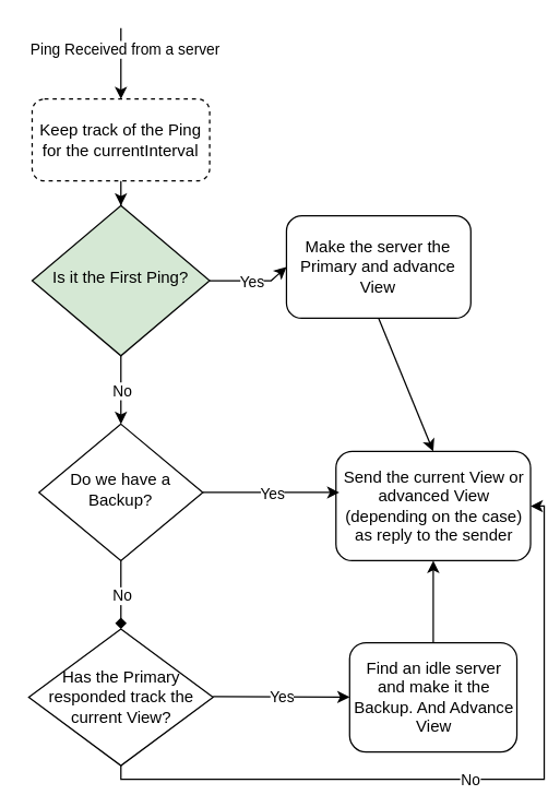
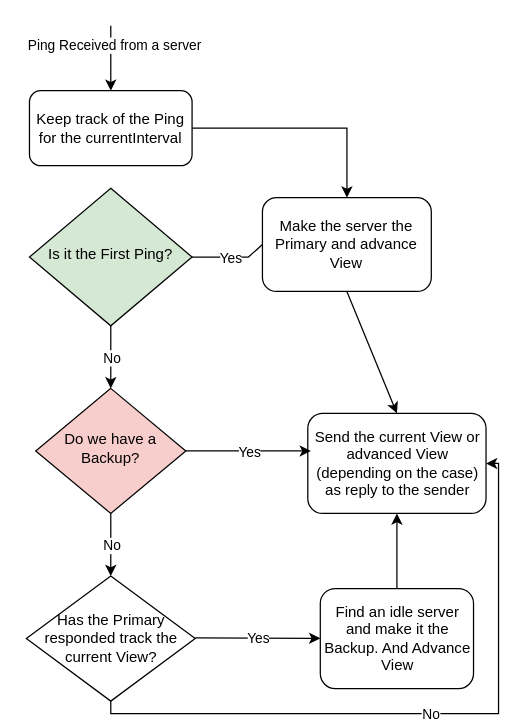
- <mxCell id="3" value="Keep track of the Ping for the currentInterval" style="rounded=1;whiteSpace=wrap;html=1;fontSize=12;glass=0;strokeWidth=1;shadow=0;dashed=1;" parent="1" vertex="1"><mxGeometry x="23" y="72" width="130" height="60" as="geometry" /></mxCell>
+ <mxCell id="3" value="Keep track of the Ping for the currentInterval" style="rounded=1;whiteSpace=wrap;html=1;fontSize=12;glass=0;strokeWidth=1;shadow=0;" parent="1" vertex="1"><mxGeometry x="23" y="72" width="130" height="60" as="geometry" /></mxCell>
- <mxCell id="2" value="" style="edgeStyle=orthogonalEdgeStyle;rounded=0;orthogonalLoop=1;jettySize=auto;html=1;" edge="1" parent="1" source="3" target="4"><mxGeometry relative="1" as="geometry" /></mxCell>
+ <mxCell id="2" value="" style="edgeStyle=orthogonalEdgeStyle;rounded=0;orthogonalLoop=1;jettySize=auto;html=1;" edge="1" parent="1" source="3" target="9"><mxGeometry relative="1" as="geometry" /></mxCell>
- <mxCell id="10" value="" style="endArrow=classic;html=1;rounded=0;exitX=1;exitY=0.5;exitDx=0;exitDy=0;entryX=0;entryY=0.5;entryDx=0;entryDy=0;" edge="1" parent="1" source="4" target="9"><mxGeometry relative="1" as="geometry"><mxPoint x="228" y="380" as="sourcePoint" /><mxPoint x="328" y="380" as="targetPoint" /><Array as="points"><mxPoint x="198" y="205" /></Array></mxGeometry></mxCell>
+ <mxCell id="10" value="" style="endArrow=none;html=1;rounded=0;exitX=1;exitY=0.5;exitDx=0;exitDy=0;entryX=0;entryY=0.5;entryDx=0;entryDy=0;" edge="1" parent="1" source="4" target="9"><mxGeometry relative="1" as="geometry"><mxPoint x="228" y="380" as="sourcePoint" /><mxPoint x="328" y="380" as="targetPoint" /><Array as="points"><mxPoint x="198" y="205" /></Array></mxGeometry></mxCell>
- <mxCell id="5" value="Do we have a Backup?" style="rhombus;whiteSpace=wrap;html=1;shadow=0;fontFamily=Helvetica;fontSize=12;align=center;strokeWidth=1;spacing=6;spacingTop=-4;" parent="1" vertex="1"><mxGeometry x="28" y="310" width="120" height="100" as="geometry" /></mxCell>
+ <mxCell id="5" value="Do we have a Backup?" style="rhombus;whiteSpace=wrap;html=1;shadow=0;fontFamily=Helvetica;fontSize=12;align=center;strokeWidth=1;spacing=6;spacingTop=-4;fillColor=#f8cecc;" parent="1" vertex="1"><mxGeometry x="28" y="310" width="120" height="100" as="geometry" /></mxCell>
- <mxCell id="18" value="" style="endArrow=diamond;html=1;rounded=0;exitX=0.5;exitY=1;exitDx=0;exitDy=0;entryX=0.5;entryY=0;entryDx=0;entryDy=0;" edge="1" parent="1" source="5" target="17"><mxGeometry relative="1" as="geometry"><mxPoint x="228" y="360" as="sourcePoint" /><mxPoint x="328" y="360" as="targetPoint" /></mxGeometry></mxCell>
+ <mxCell id="18" value="" style="endArrow=classic;html=1;rounded=0;exitX=0.5;exitY=1;exitDx=0;exitDy=0;entryX=0.5;entryY=0;entryDx=0;entryDy=0;" edge="1" parent="1" source="5" target="17"><mxGeometry relative="1" as="geometry"><mxPoint x="228" y="360" as="sourcePoint" /><mxPoint x="328" y="360" as="targetPoint" /></mxGeometry></mxCell>
